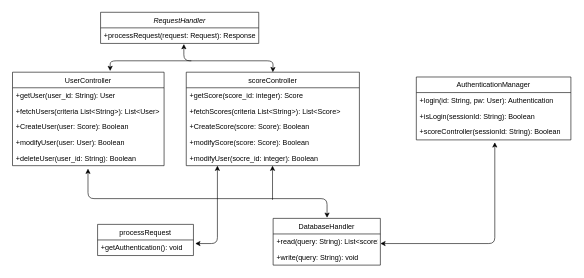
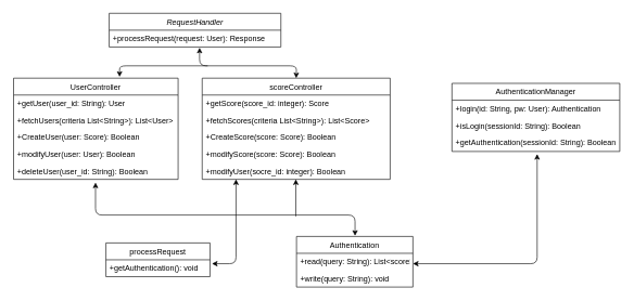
- <mxCell id="18" value="+processRequest(request: Request): Response" style="text;align=left;verticalAlign=top;spacingLeft=4;spacingRight=4;overflow=hidden;rotatable=0;points=[[0,0.5],[1,0.5]];portConstraint=eastwest;" vertex="1" parent="17"><mxGeometry y="26" width="264" height="26" as="geometry" /></mxCell>
+ <mxCell id="18" value="+processRequest(request: User): Response" style="text;align=left;verticalAlign=top;spacingLeft=4;spacingRight=4;overflow=hidden;rotatable=0;points=[[0,0.5],[1,0.5]];portConstraint=eastwest;" vertex="1" parent="17"><mxGeometry y="26" width="264" height="26" as="geometry" /></mxCell>
- <mxCell id="10" value="+scoreController(sessionId: String): Boolean" style="text;align=left;verticalAlign=top;spacingLeft=4;spacingRight=4;overflow=hidden;rotatable=0;points=[[0,0.5],[1,0.5]];portConstraint=eastwest;rounded=0;shadow=0;html=0;" parent="7" vertex="1"><mxGeometry y="78" width="258" height="26" as="geometry" /></mxCell>
+ <mxCell id="10" value="+getAuthentication(sessionId: String): Boolean" style="text;align=left;verticalAlign=top;spacingLeft=4;spacingRight=4;overflow=hidden;rotatable=0;points=[[0,0.5],[1,0.5]];portConstraint=eastwest;rounded=0;shadow=0;html=0;" parent="7" vertex="1"><mxGeometry y="78" width="258" height="26" as="geometry" /></mxCell>
- <mxCell id="4" value="DatabaseHandler" style="swimlane;fontStyle=0;align=center;verticalAlign=top;childLayout=stackLayout;horizontal=1;startSize=26;horizontalStack=0;resizeParent=1;resizeLast=0;collapsible=1;marginBottom=0;rounded=0;shadow=0;strokeWidth=1;" parent="1" vertex="1"><mxGeometry x="455" y="364" width="179" height="78" as="geometry"><mxRectangle x="340" y="380" width="170" height="26" as="alternateBounds" /></mxGeometry></mxCell>
+ <mxCell id="4" value="Authentication" style="swimlane;fontStyle=0;align=center;verticalAlign=top;childLayout=stackLayout;horizontal=1;startSize=26;horizontalStack=0;resizeParent=1;resizeLast=0;collapsible=1;marginBottom=0;rounded=0;shadow=0;strokeWidth=1;" parent="1" vertex="1"><mxGeometry x="455" y="364" width="179" height="78" as="geometry"><mxRectangle x="340" y="380" width="170" height="26" as="alternateBounds" /></mxGeometry></mxCell>
